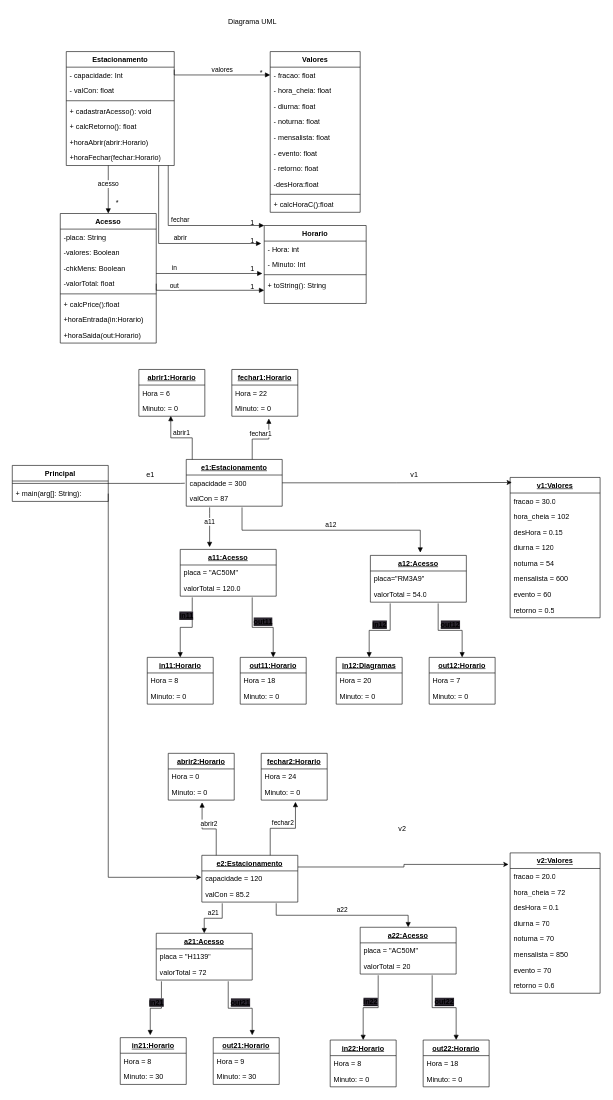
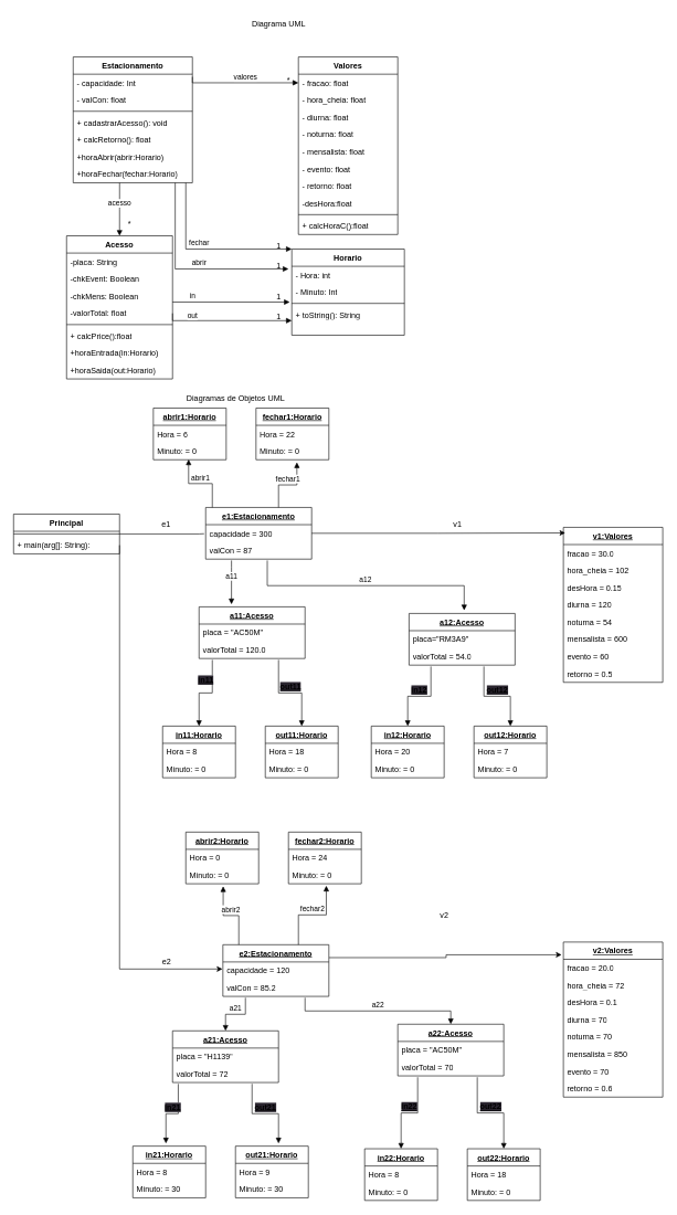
- <mxCell id="24" value="-valores: Boolean" style="text;strokeColor=none;fillColor=none;align=left;verticalAlign=top;spacingLeft=4;spacingRight=4;overflow=hidden;rotatable=0;points=[[0,0.5],[1,0.5]];portConstraint=eastwest;whiteSpace=wrap;html=1;" vertex="1" parent="22"><mxGeometry y="52" width="160" height="26" as="geometry" /></mxCell>
+ <mxCell id="24" value="-chkEvent: Boolean" style="text;strokeColor=none;fillColor=none;align=left;verticalAlign=top;spacingLeft=4;spacingRight=4;overflow=hidden;rotatable=0;points=[[0,0.5],[1,0.5]];portConstraint=eastwest;whiteSpace=wrap;html=1;" vertex="1" parent="22"><mxGeometry y="52" width="160" height="26" as="geometry" /></mxCell>
+ <mxCell id="42" value="Diagramas de Objetos UML" style="text;html=1;align=center;verticalAlign=middle;resizable=0;points=[];autosize=1;strokeColor=none;fillColor=none;" vertex="1" parent="1"><mxGeometry x="265" y="585" width="180" height="30" as="geometry" /></mxCell>
- <mxCell id="108" value="&lt;u&gt;in12:Diagramas&lt;/u&gt;" style="swimlane;fontStyle=1;align=center;verticalAlign=top;childLayout=stackLayout;horizontal=1;startSize=26;horizontalStack=0;resizeParent=1;resizeParentMax=0;resizeLast=0;collapsible=1;marginBottom=0;whiteSpace=wrap;html=1;" vertex="1" parent="1"><mxGeometry x="560" y="1095" width="110" height="78" as="geometry" /></mxCell>
+ <mxCell id="108" value="&lt;u&gt;in12:Horario&lt;/u&gt;" style="swimlane;fontStyle=1;align=center;verticalAlign=top;childLayout=stackLayout;horizontal=1;startSize=26;horizontalStack=0;resizeParent=1;resizeParentMax=0;resizeLast=0;collapsible=1;marginBottom=0;whiteSpace=wrap;html=1;" vertex="1" parent="1"><mxGeometry x="560" y="1095" width="110" height="78" as="geometry" /></mxCell>
+ <mxCell id="60" value="e2" style="text;html=1;align=center;verticalAlign=middle;resizable=0;points=[];autosize=1;strokeColor=none;fillColor=none;" vertex="1" parent="1"><mxGeometry x="231" y="1436" width="40" height="30" as="geometry" /></mxCell>
- <mxCell id="93" value="valorTotal = 20" style="text;strokeColor=none;fillColor=none;align=left;verticalAlign=top;spacingLeft=4;spacingRight=4;overflow=hidden;rotatable=0;points=[[0,0.5],[1,0.5]];portConstraint=eastwest;whiteSpace=wrap;html=1;" vertex="1" parent="91"><mxGeometry y="52" width="160" height="26" as="geometry" /></mxCell>
+ <mxCell id="93" value="valorTotal = 70" style="text;strokeColor=none;fillColor=none;align=left;verticalAlign=top;spacingLeft=4;spacingRight=4;overflow=hidden;rotatable=0;points=[[0,0.5],[1,0.5]];portConstraint=eastwest;whiteSpace=wrap;html=1;" vertex="1" parent="91"><mxGeometry y="52" width="160" height="26" as="geometry" /></mxCell>
